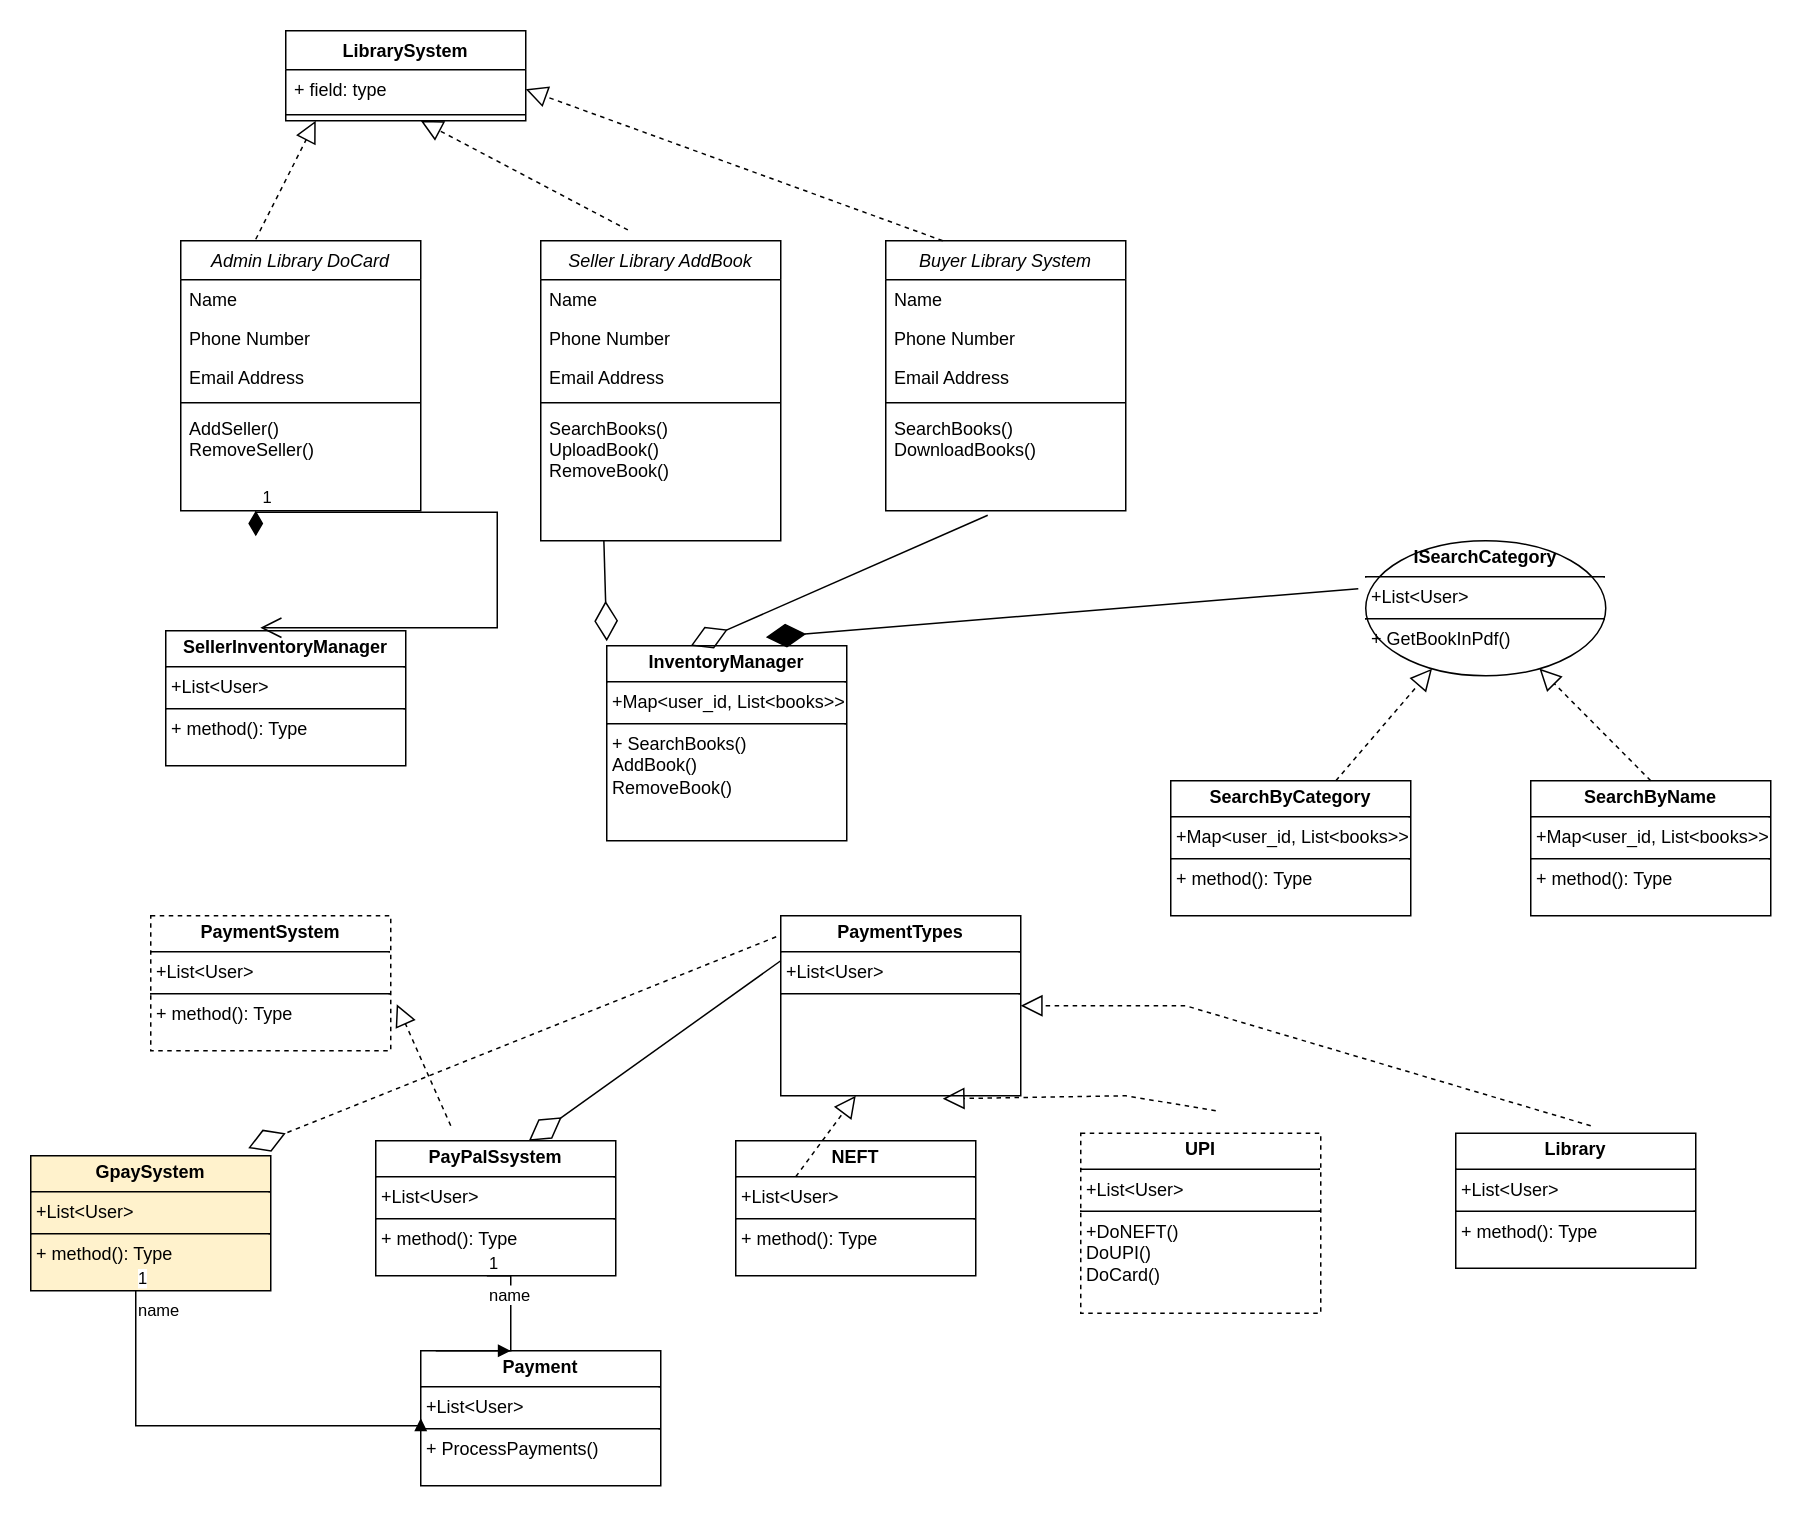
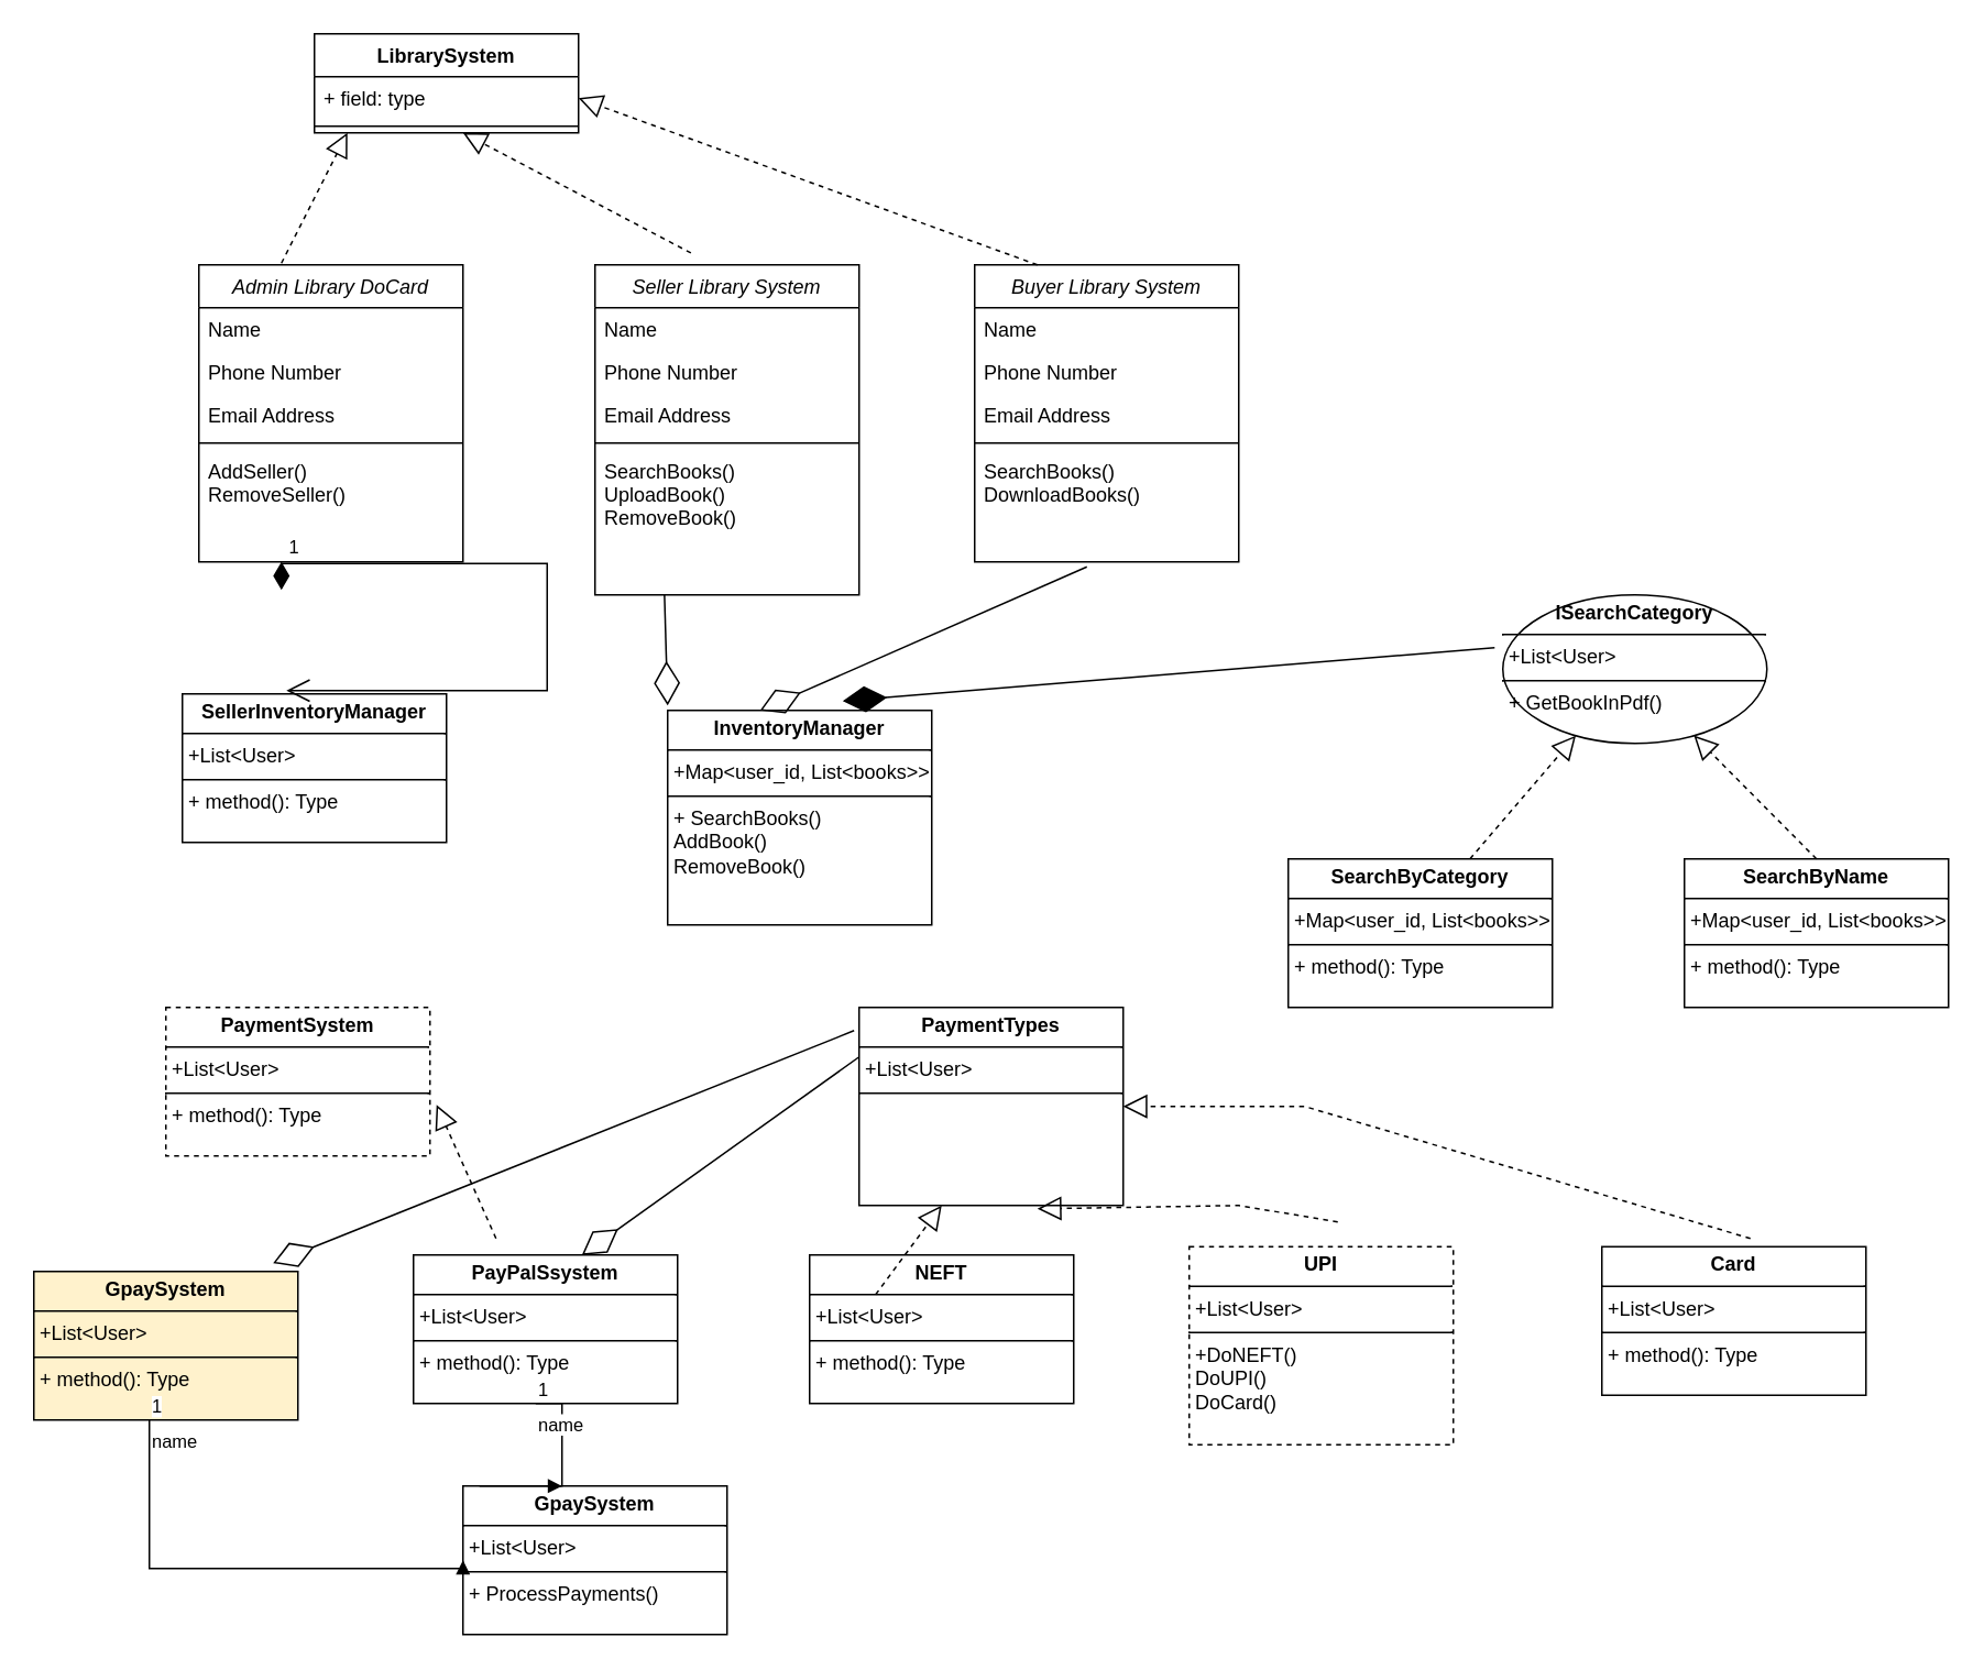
- <mxCell id="11" value="Seller Library AddBook" style="swimlane;fontStyle=2;align=center;verticalAlign=top;childLayout=stackLayout;horizontal=1;startSize=26;horizontalStack=0;resizeParent=1;resizeLast=0;collapsible=1;marginBottom=0;rounded=0;shadow=0;strokeWidth=1;" vertex="1" parent="1"><mxGeometry x="360" y="160" width="160" height="200" as="geometry"><mxRectangle x="230" y="140" width="160" height="26" as="alternateBounds" /></mxGeometry></mxCell>
+ <mxCell id="11" value="Seller Library System" style="swimlane;fontStyle=2;align=center;verticalAlign=top;childLayout=stackLayout;horizontal=1;startSize=26;horizontalStack=0;resizeParent=1;resizeLast=0;collapsible=1;marginBottom=0;rounded=0;shadow=0;strokeWidth=1;" vertex="1" parent="1"><mxGeometry x="360" y="160" width="160" height="200" as="geometry"><mxRectangle x="230" y="140" width="160" height="26" as="alternateBounds" /></mxGeometry></mxCell>
- <mxCell id="40" value="" style="endArrow=diamondThin;endFill=0;endSize=24;html=1;rounded=0;entryX=0.906;entryY=-0.056;entryDx=0;entryDy=0;entryPerimeter=0;exitX=-0.019;exitY=0.117;exitDx=0;exitDy=0;exitPerimeter=0;dashed=1;" edge="1" parent="1" source="32" target="30"><mxGeometry width="160" relative="1" as="geometry"><mxPoint x="240" y="560" as="sourcePoint" /><mxPoint x="400" y="560" as="targetPoint" /></mxGeometry></mxCell>
+ <mxCell id="40" value="" style="endArrow=diamondThin;endFill=0;endSize=24;html=1;rounded=0;entryX=0.906;entryY=-0.056;entryDx=0;entryDy=0;entryPerimeter=0;exitX=-0.019;exitY=0.117;exitDx=0;exitDy=0;exitPerimeter=0;" edge="1" parent="1" source="32" target="30"><mxGeometry width="160" relative="1" as="geometry"><mxPoint x="240" y="560" as="sourcePoint" /><mxPoint x="400" y="560" as="targetPoint" /></mxGeometry></mxCell>
- <mxCell id="38" value="&lt;p style=&quot;margin:0px;margin-top:4px;text-align:center;&quot;&gt;&lt;b&gt;Library&lt;/b&gt;&lt;/p&gt;&lt;hr size=&quot;1&quot; style=&quot;border-style:solid;&quot;&gt;&lt;p style=&quot;margin:0px;margin-left:4px;&quot;&gt;+List&amp;lt;User&amp;gt;&lt;/p&gt;&lt;hr size=&quot;1&quot; style=&quot;border-style:solid;&quot;&gt;&lt;p style=&quot;margin:0px;margin-left:4px;&quot;&gt;+ method(): Type&lt;/p&gt;" style="verticalAlign=top;align=left;overflow=fill;html=1;whiteSpace=wrap;" vertex="1" parent="1"><mxGeometry x="970" y="755" width="160" height="90" as="geometry" /></mxCell>
+ <mxCell id="38" value="&lt;p style=&quot;margin:0px;margin-top:4px;text-align:center;&quot;&gt;&lt;b&gt;Card&lt;/b&gt;&lt;/p&gt;&lt;hr size=&quot;1&quot; style=&quot;border-style:solid;&quot;&gt;&lt;p style=&quot;margin:0px;margin-left:4px;&quot;&gt;+List&amp;lt;User&amp;gt;&lt;/p&gt;&lt;hr size=&quot;1&quot; style=&quot;border-style:solid;&quot;&gt;&lt;p style=&quot;margin:0px;margin-left:4px;&quot;&gt;+ method(): Type&lt;/p&gt;" style="verticalAlign=top;align=left;overflow=fill;html=1;whiteSpace=wrap;" vertex="1" parent="1"><mxGeometry x="970" y="755" width="160" height="90" as="geometry" /></mxCell>
- <mxCell id="42" value="&lt;p style=&quot;margin:0px;margin-top:4px;text-align:center;&quot;&gt;&lt;b&gt;Payment&lt;/b&gt;&lt;/p&gt;&lt;hr size=&quot;1&quot; style=&quot;border-style:solid;&quot;&gt;&lt;p style=&quot;margin:0px;margin-left:4px;&quot;&gt;+List&amp;lt;User&amp;gt;&lt;/p&gt;&lt;hr size=&quot;1&quot; style=&quot;border-style:solid;&quot;&gt;&lt;p style=&quot;margin:0px;margin-left:4px;&quot;&gt;+ ProcessPayments()&lt;/p&gt;" style="verticalAlign=top;align=left;overflow=fill;html=1;whiteSpace=wrap;" vertex="1" parent="1"><mxGeometry x="280" y="900" width="160" height="90" as="geometry" /></mxCell>
+ <mxCell id="42" value="&lt;p style=&quot;margin:0px;margin-top:4px;text-align:center;&quot;&gt;&lt;b&gt;GpaySystem&lt;/b&gt;&lt;/p&gt;&lt;hr size=&quot;1&quot; style=&quot;border-style:solid;&quot;&gt;&lt;p style=&quot;margin:0px;margin-left:4px;&quot;&gt;+List&amp;lt;User&amp;gt;&lt;/p&gt;&lt;hr size=&quot;1&quot; style=&quot;border-style:solid;&quot;&gt;&lt;p style=&quot;margin:0px;margin-left:4px;&quot;&gt;+ ProcessPayments()&lt;/p&gt;" style="verticalAlign=top;align=left;overflow=fill;html=1;whiteSpace=wrap;" vertex="1" parent="1"><mxGeometry x="280" y="900" width="160" height="90" as="geometry" /></mxCell>
